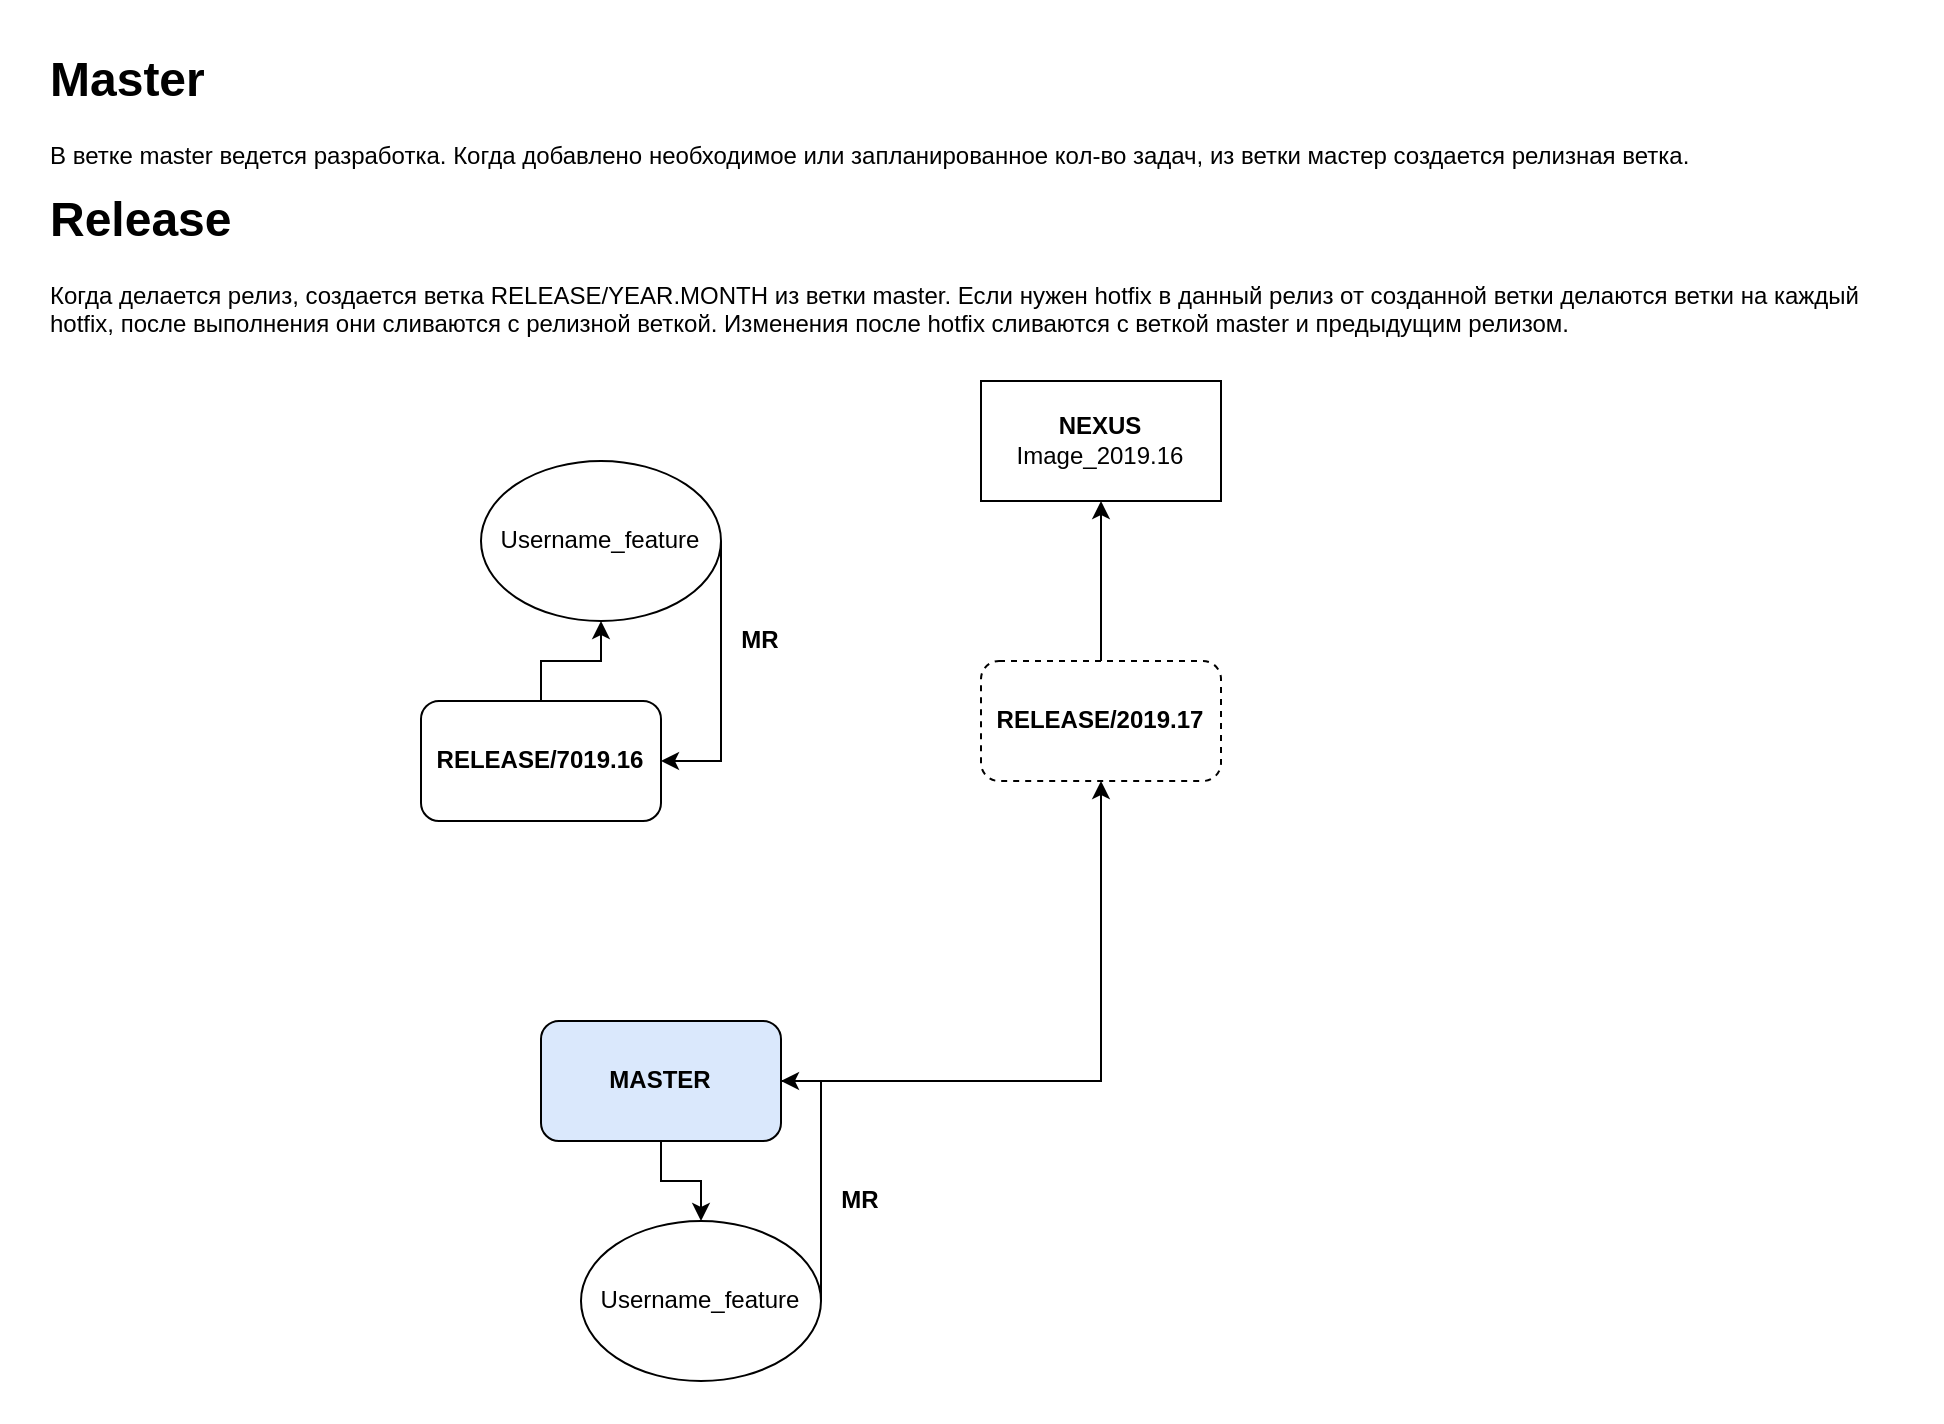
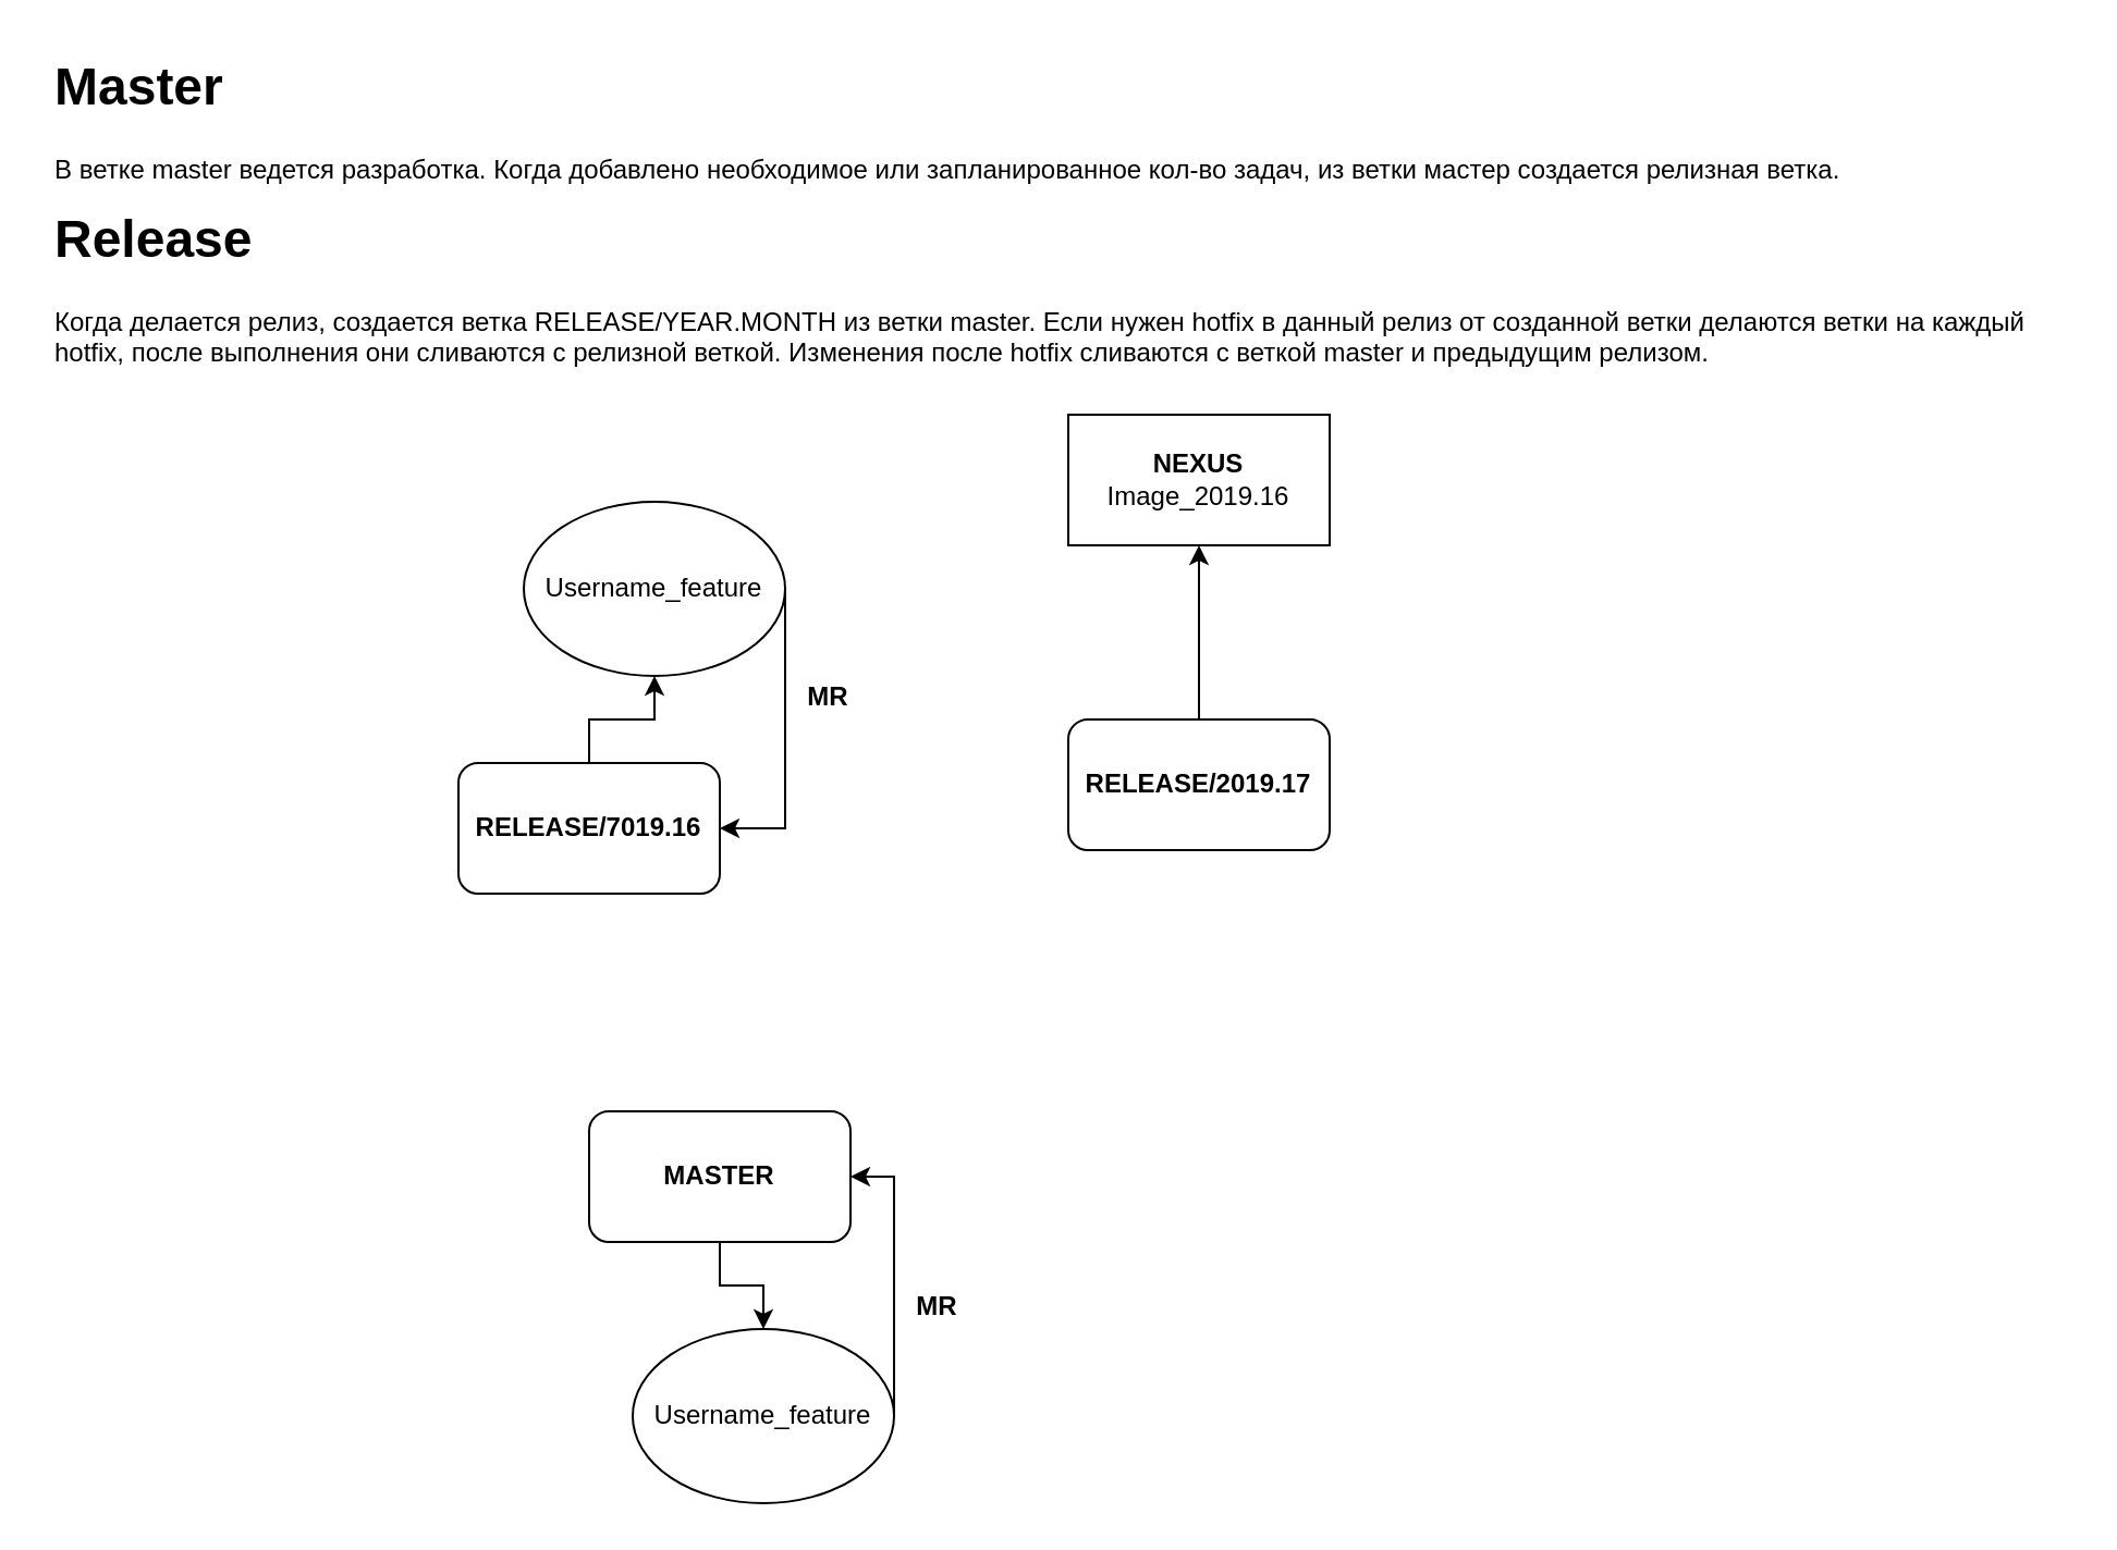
- <mxCell id="11" value="&lt;b&gt;RELEASE/2019.17&lt;/b&gt;" style="rounded=1;whiteSpace=wrap;html=1;dashed=1;" vertex="1" parent="1"><mxGeometry x="490" y="330" width="120" height="60" as="geometry" /></mxCell>
+ <mxCell id="11" value="&lt;b&gt;RELEASE/2019.17&lt;/b&gt;" style="rounded=1;whiteSpace=wrap;html=1;" vertex="1" parent="1"><mxGeometry x="490" y="330" width="120" height="60" as="geometry" /></mxCell>
- <mxCell id="2" style="edgeStyle=orthogonalEdgeStyle;rounded=0;orthogonalLoop=1;jettySize=auto;html=1;" edge="1" parent="1" source="4" target="11"><mxGeometry relative="1" as="geometry"><mxPoint x="550" y="360" as="targetPoint" /></mxGeometry></mxCell>
- <mxCell id="4" value="&lt;b&gt;MASTER&lt;/b&gt;" style="rounded=1;whiteSpace=wrap;html=1;fillColor=#dae8fc;" vertex="1" parent="1"><mxGeometry x="270" y="510" width="120" height="60" as="geometry" /></mxCell>
+ <mxCell id="4" value="&lt;b&gt;MASTER&lt;/b&gt;" style="rounded=1;whiteSpace=wrap;html=1;" vertex="1" parent="1"><mxGeometry x="270" y="510" width="120" height="60" as="geometry" /></mxCell>
